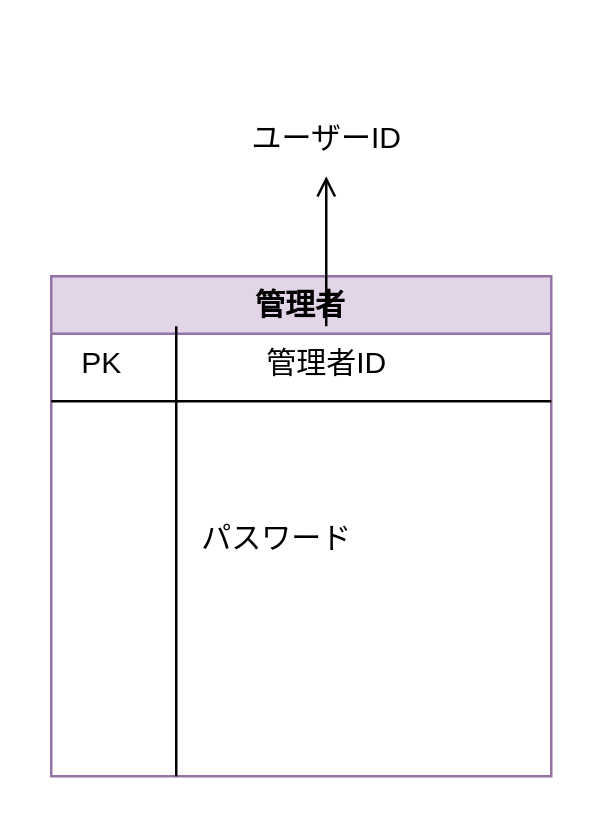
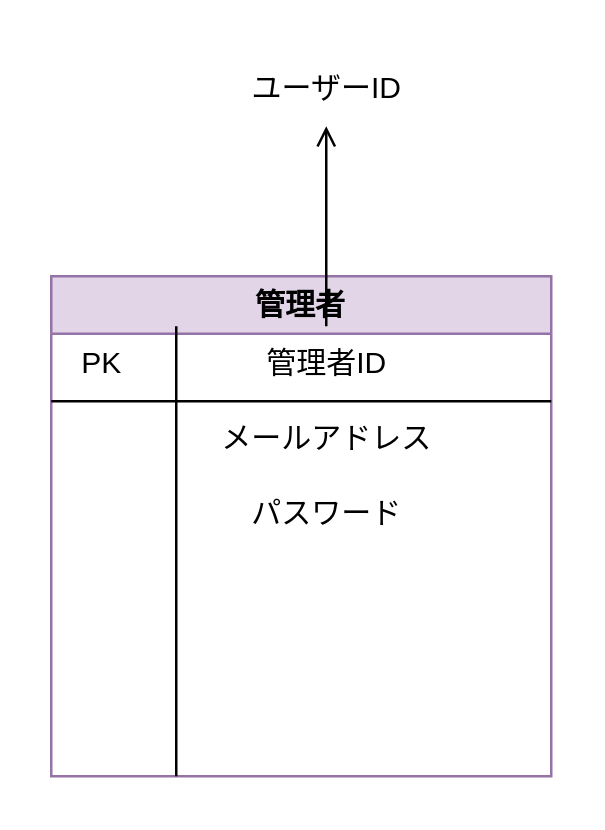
- <mxCell id="9" value="ユーザーID" style="text;html=1;align=center;verticalAlign=middle;resizable=0;points=[];autosize=1;strokeColor=none;fillColor=none;fontSize=12;fontFamily=Helvetica;fontColor=default;" vertex="1" parent="1"><mxGeometry x="90" y="40" width="80" height="30" as="geometry" /></mxCell>
+ <mxCell id="9" value="ユーザーID" style="text;html=1;align=center;verticalAlign=middle;resizable=0;points=[];autosize=1;strokeColor=none;fillColor=none;fontSize=12;fontFamily=Helvetica;fontColor=default;" vertex="1" parent="1"><mxGeometry x="90" width="80" height="30" as="geometry" y="20" /></mxCell>
+ <mxCell id="6" value="メールアドレス" style="text;html=1;align=center;verticalAlign=middle;resizable=0;points=[];autosize=1;strokeColor=none;fillColor=none;fontSize=12;fontFamily=Helvetica;fontColor=default;" vertex="1" parent="2"><mxGeometry x="55" y="50" width="110" height="30" as="geometry" /></mxCell>
- <mxCell id="7" value="パスワード" style="text;html=1;align=center;verticalAlign=middle;resizable=0;points=[];autosize=1;strokeColor=none;fillColor=none;fontSize=12;fontFamily=Helvetica;fontColor=default;" vertex="1" parent="2"><mxGeometry x="50" y="90" width="80" height="30" as="geometry" /></mxCell>
+ <mxCell id="7" value="パスワード" style="text;html=1;align=center;verticalAlign=middle;resizable=0;points=[];autosize=1;strokeColor=none;fillColor=none;fontSize=12;fontFamily=Helvetica;fontColor=default;" vertex="1" parent="2"><mxGeometry x="70" y="80" width="80" height="30" as="geometry" /></mxCell>
